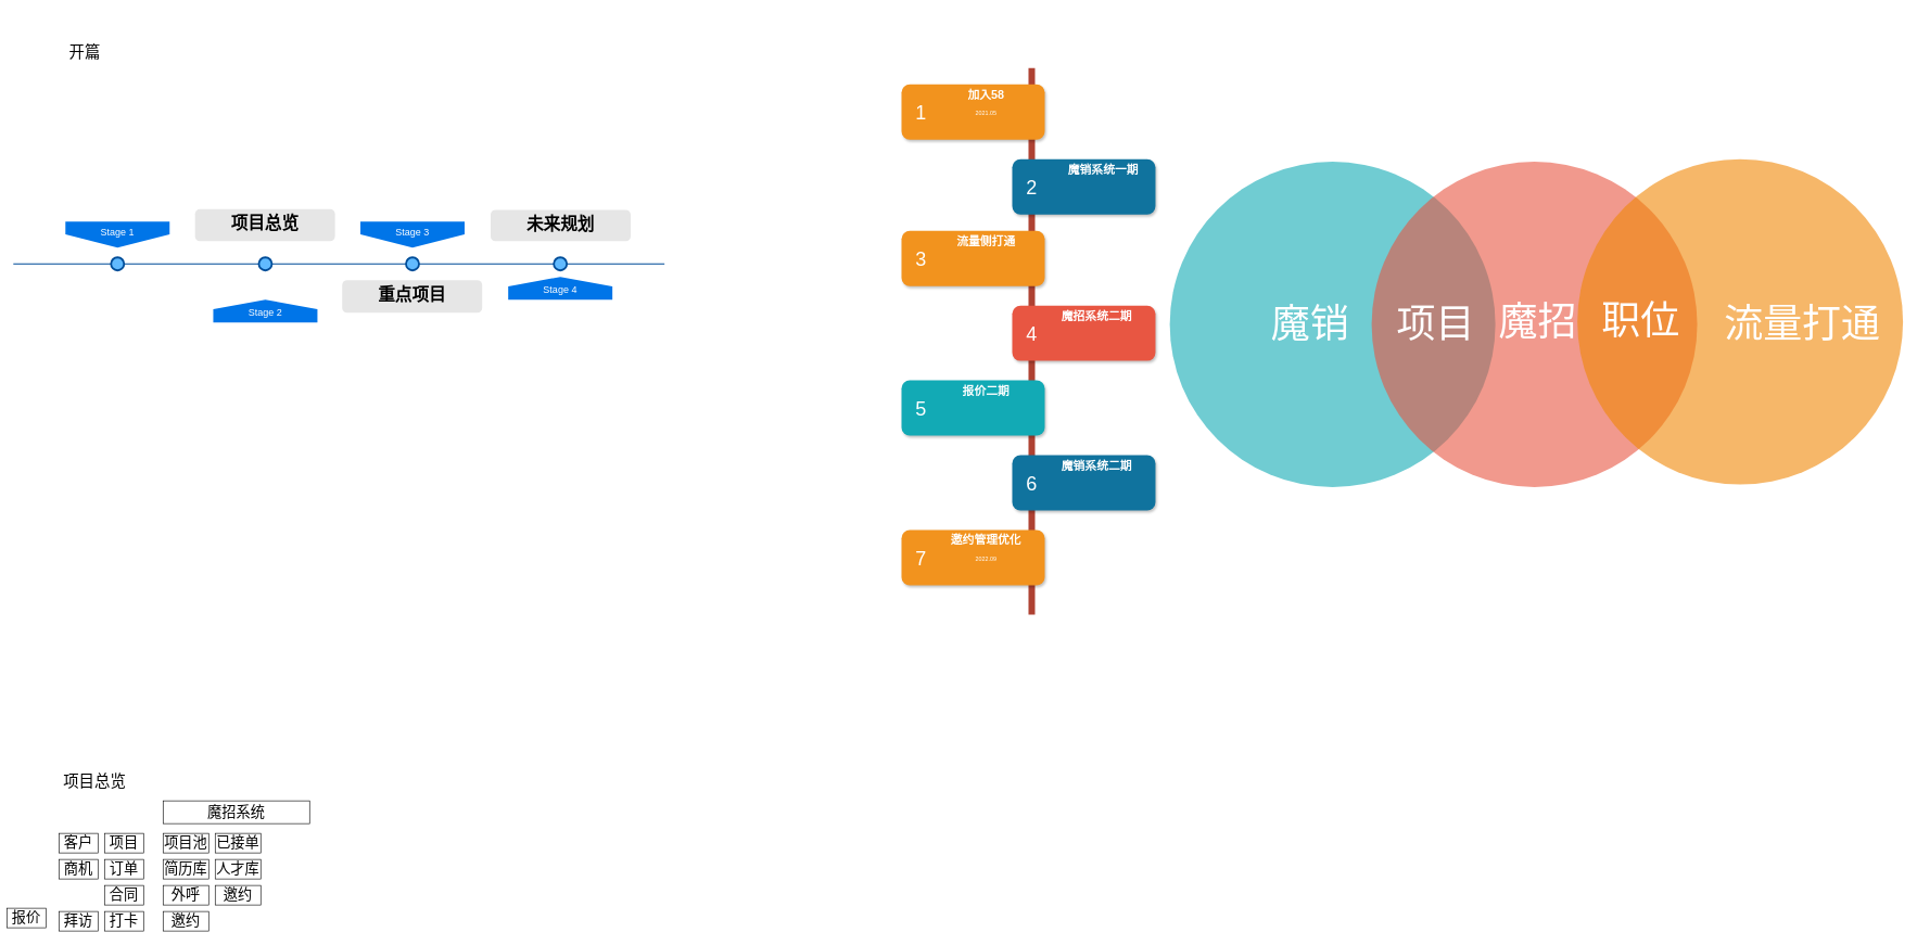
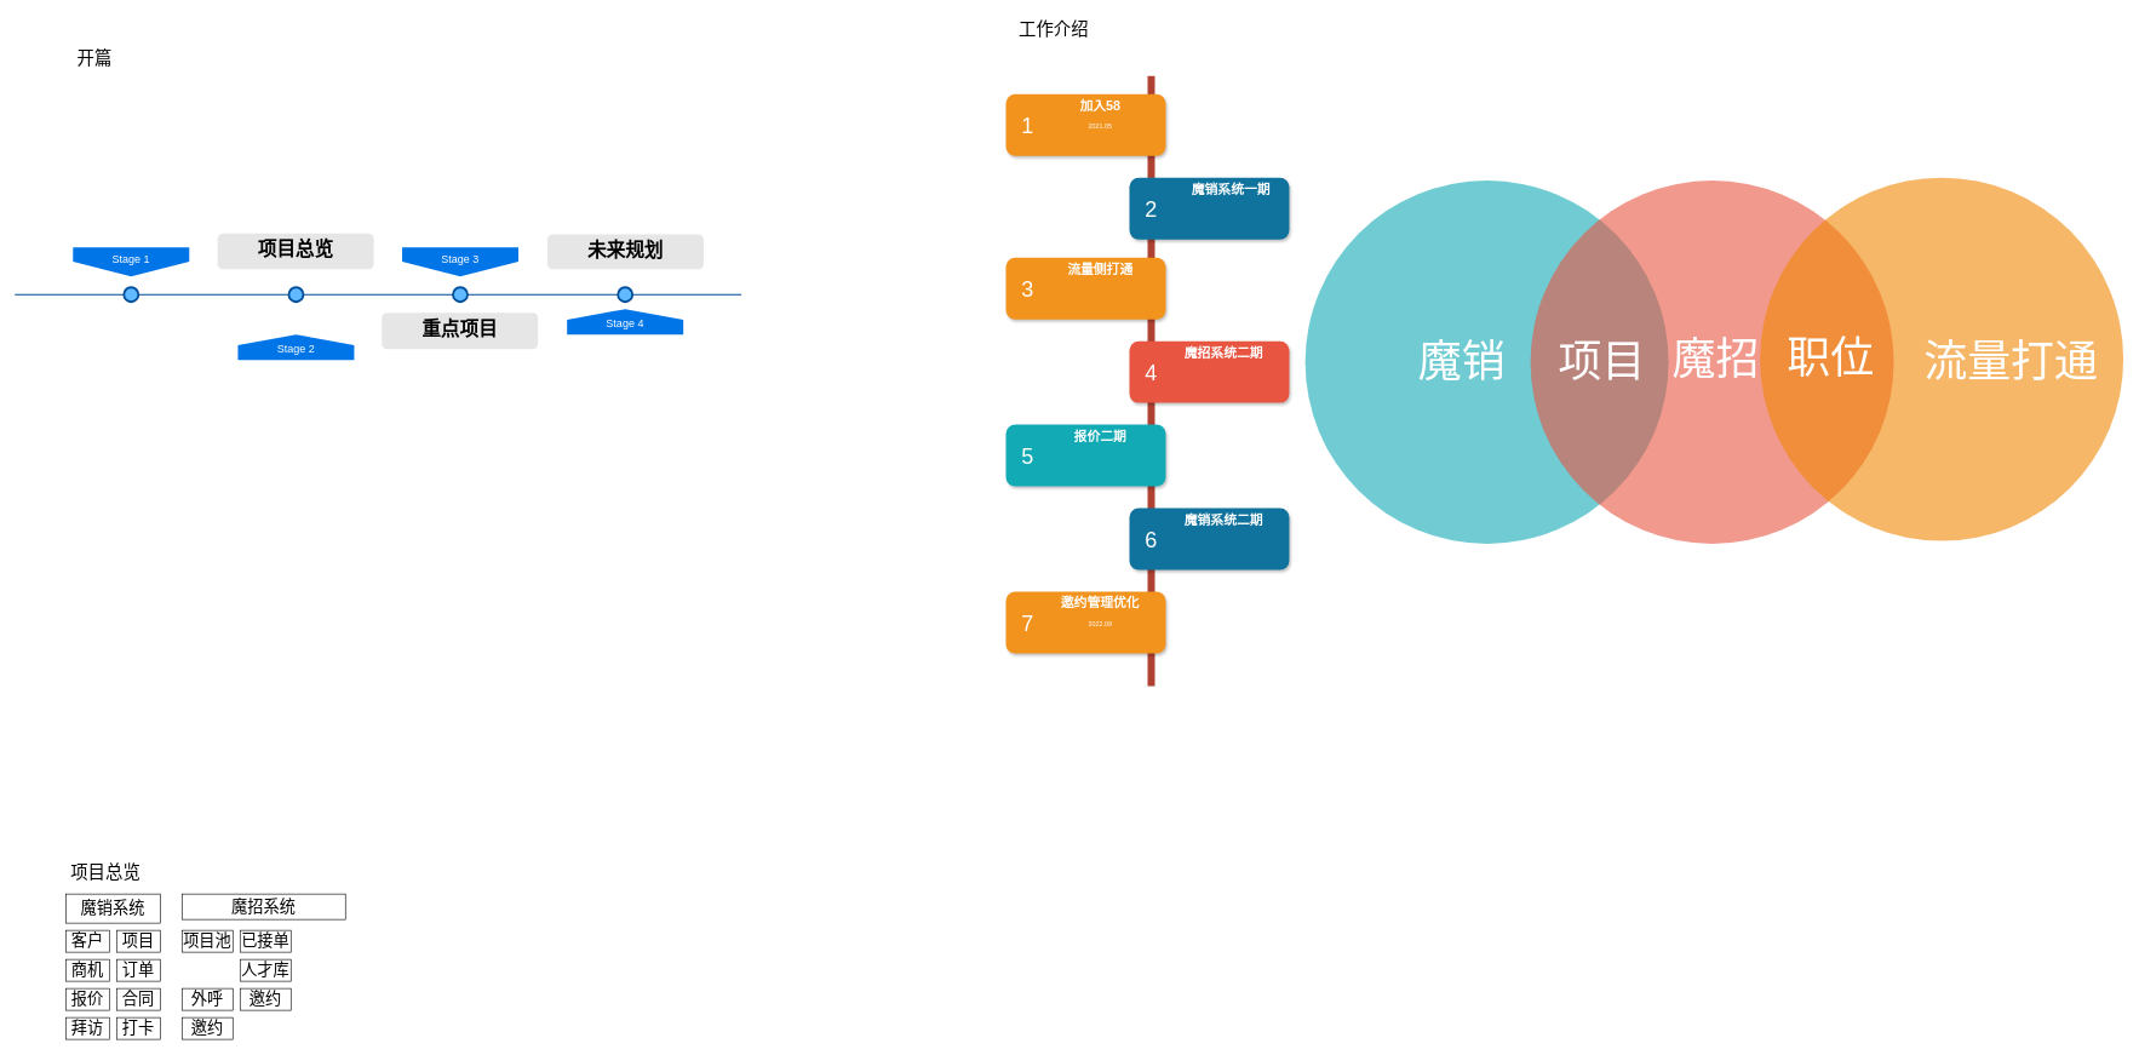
+ <mxCell id="2" value="工作介绍" style="text;html=1;strokeColor=none;fillColor=none;align=center;verticalAlign=middle;whiteSpace=wrap;rounded=0;fontSize=24;" vertex="1" parent="1"><mxGeometry x="1370" y="20" width="160" height="40" as="geometry" /></mxCell>
+ <mxCell id="48" value="魔销系统" style="rounded=0;whiteSpace=wrap;html=1;fillStyle=auto;fontSize=22;fillColor=#FFFFFF;gradientColor=none;" vertex="1" parent="1"><mxGeometry x="90" y="1230" width="130" height="40" as="geometry" /></mxCell>
- <mxCell id="60" value="简历库" style="rounded=0;whiteSpace=wrap;html=1;fillStyle=auto;fontSize=22;fillColor=#FFFFFF;gradientColor=none;" vertex="1" parent="1"><mxGeometry x="250" y="1320" width="70" height="30" as="geometry" /></mxCell>
- <mxCell id="53" value="报价" style="rounded=0;whiteSpace=wrap;html=1;fillStyle=auto;fontSize=22;fillColor=#FFFFFF;gradientColor=none;" vertex="1" parent="1"><mxGeometry x="10" y="1395" width="60" height="30" as="geometry" /></mxCell>
+ <mxCell id="53" value="报价" style="rounded=0;whiteSpace=wrap;html=1;fillStyle=auto;fontSize=22;fillColor=#FFFFFF;gradientColor=none;" vertex="1" parent="1"><mxGeometry x="90" y="1360" width="60" height="30" as="geometry" /></mxCell>
